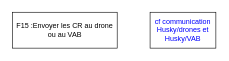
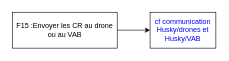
+ <mxCell id="2" style="edgeStyle=orthogonalEdgeStyle;rounded=0;orthogonalLoop=1;jettySize=auto;html=1;exitX=1;exitY=0.5;exitDx=0;exitDy=0;entryX=0;entryY=0.5;entryDx=0;entryDy=0;fontColor=#000000;" parent="1" source="3" target="4" edge="1"><mxGeometry relative="1" as="geometry" /></mxCell>
